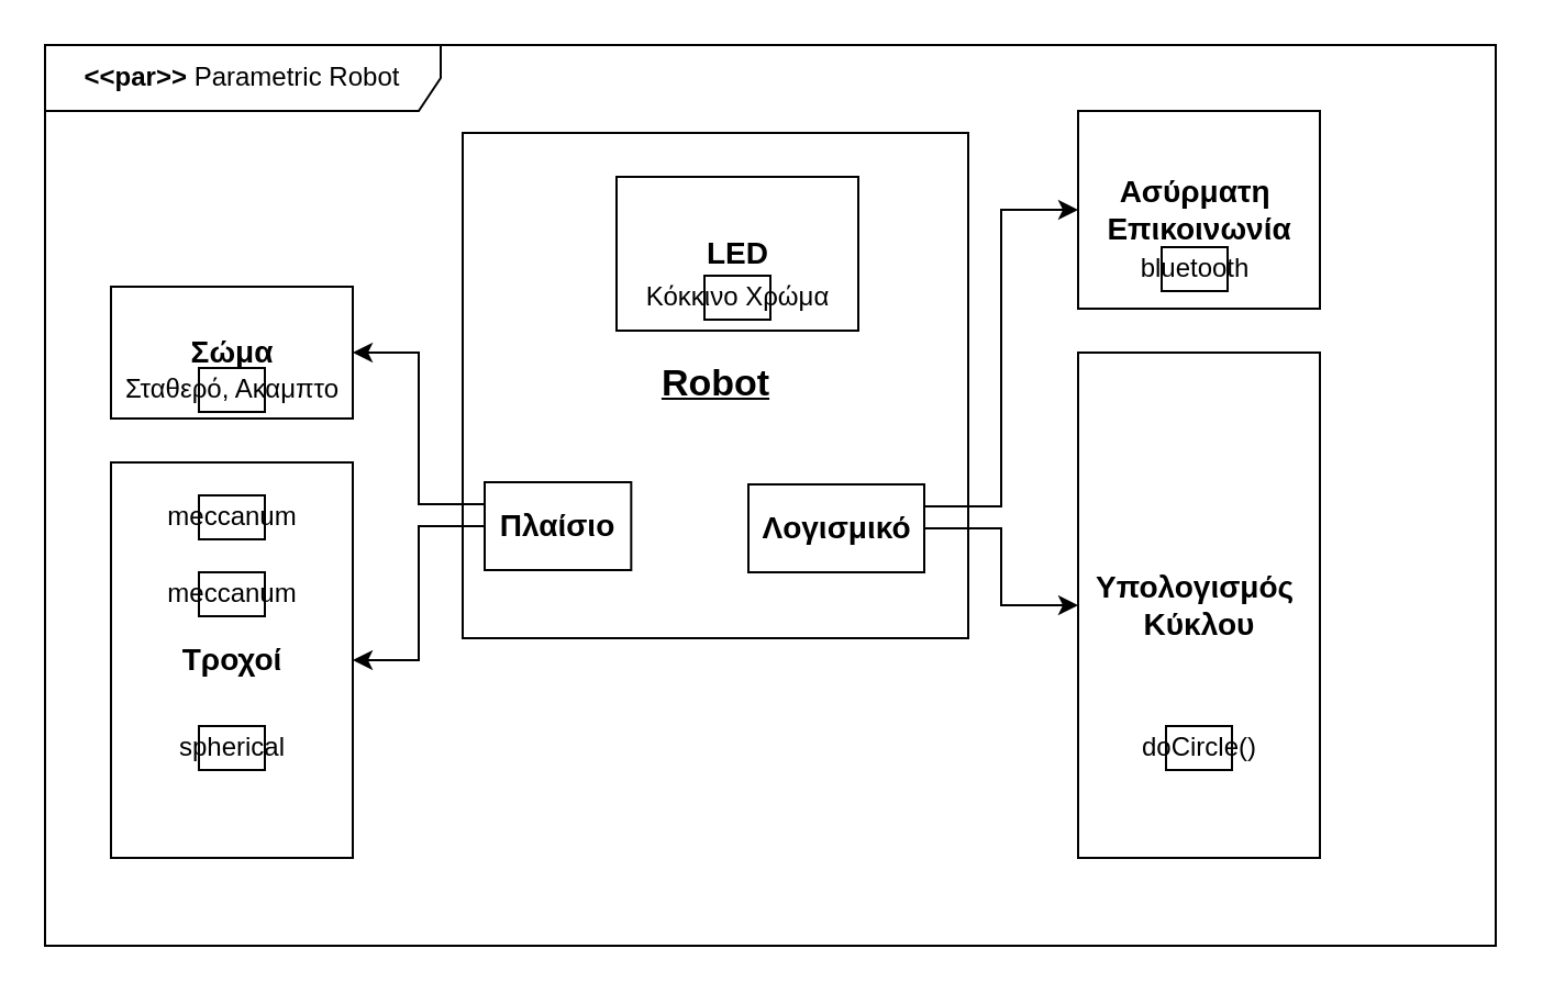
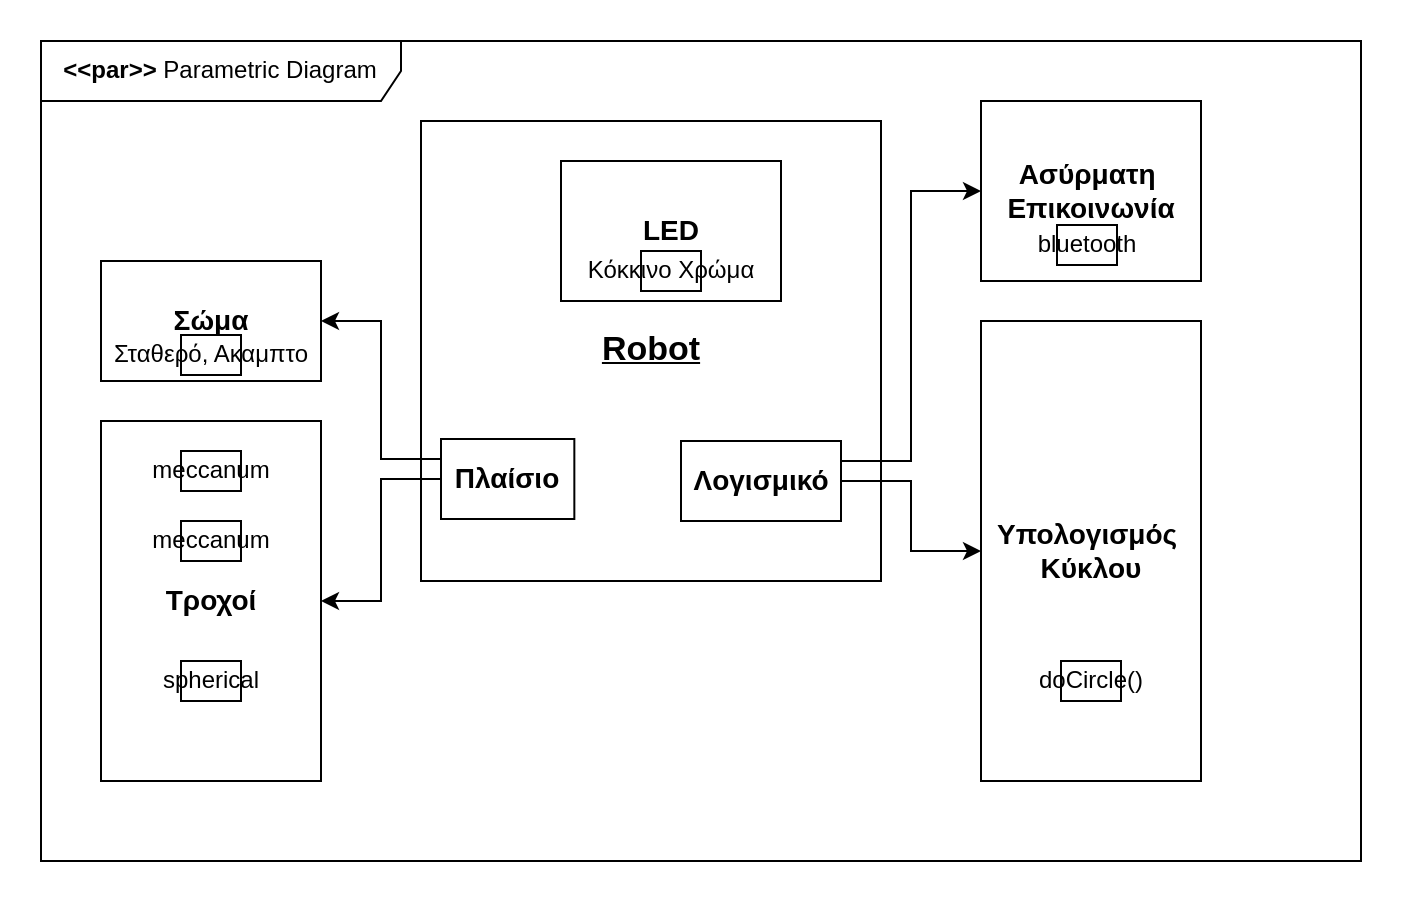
- <mxCell id="21" value="&lt;b&gt;&amp;lt;&amp;lt;par&amp;gt;&amp;gt;&lt;/b&gt; Parametric Robot" style="shape=umlFrame;whiteSpace=wrap;html=1;width=180;height=30;" vertex="1" parent="1"><mxGeometry x="20" y="20" width="660" height="410" as="geometry" /></mxCell>
+ <mxCell id="21" value="&lt;b&gt;&amp;lt;&amp;lt;par&amp;gt;&amp;gt;&lt;/b&gt; Parametric Diagram" style="shape=umlFrame;whiteSpace=wrap;html=1;width=180;height=30;" vertex="1" parent="1"><mxGeometry x="20" y="20" width="660" height="410" as="geometry" /></mxCell>
